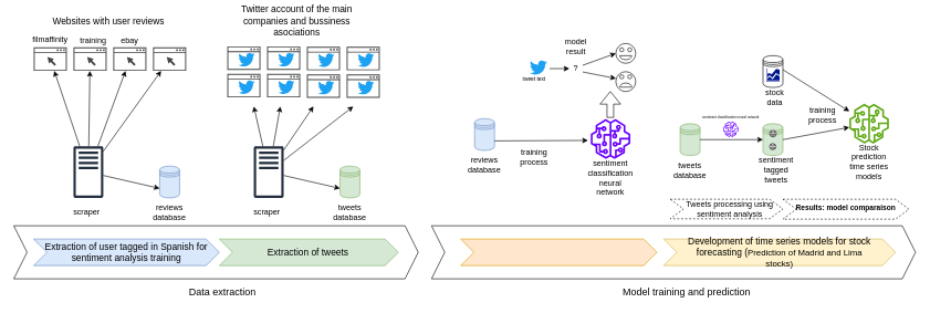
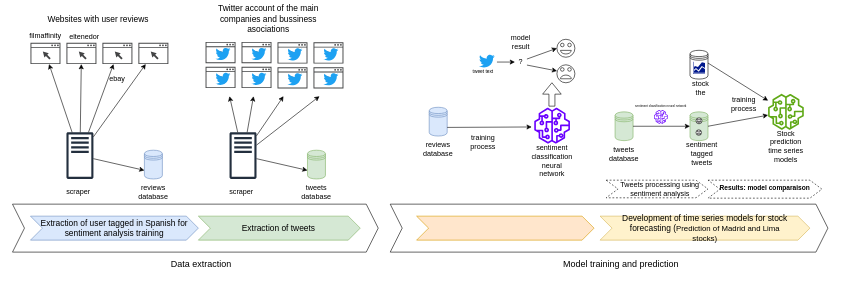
- <mxCell id="17" value="training" style="text;html=1;strokeColor=none;fillColor=none;align=center;verticalAlign=middle;whiteSpace=wrap;rounded=0;" vertex="1" parent="1"><mxGeometry x="120" y="50.9" width="40" height="20" as="geometry" /></mxCell>
+ <mxCell id="17" value="eltenedor" style="text;html=1;strokeColor=none;fillColor=none;align=center;verticalAlign=middle;whiteSpace=wrap;rounded=0;" vertex="1" parent="1"><mxGeometry x="120" y="50.9" width="40" height="20" as="geometry" /></mxCell>
- <mxCell id="18" value="ebay" style="text;html=1;strokeColor=none;fillColor=none;align=center;verticalAlign=middle;whiteSpace=wrap;rounded=0;" vertex="1" parent="1"><mxGeometry x="175" y="50.9" width="40" height="20" as="geometry" /></mxCell>
+ <mxCell id="18" value="ebay" style="text;html=1;strokeColor=none;fillColor=none;align=center;verticalAlign=middle;whiteSpace=wrap;rounded=0;" vertex="1" parent="1"><mxGeometry x="175" y="120.9" width="40" height="20" as="geometry" /></mxCell>
- <mxCell id="97" value="stock data" style="text;html=1;strokeColor=none;fillColor=none;align=center;verticalAlign=middle;whiteSpace=wrap;rounded=0;" vertex="1" parent="1"><mxGeometry x="1147.75" y="136" width="40" height="20" as="geometry" /></mxCell>
+ <mxCell id="97" value="stock the" style="text;html=1;strokeColor=none;fillColor=none;align=center;verticalAlign=middle;whiteSpace=wrap;rounded=0;" vertex="1" parent="1"><mxGeometry x="1147.75" y="136" width="40" height="20" as="geometry" /></mxCell>
